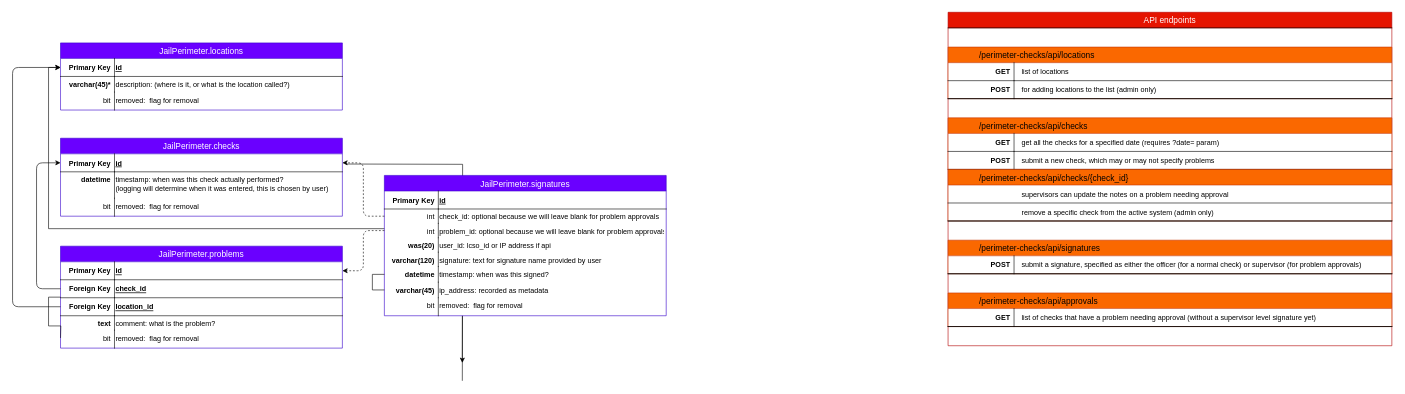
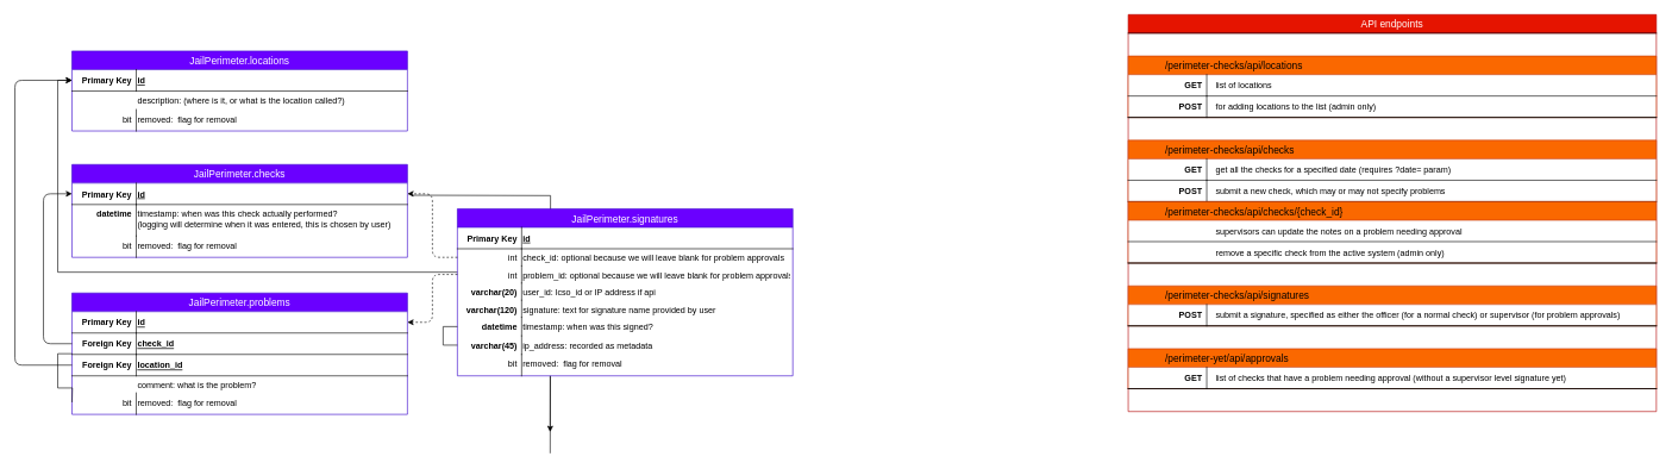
- <mxCell id="6" value="varchar(45)*" style="shape=partialRectangle;top=0;left=0;bottom=0;fillColor=none;align=right;verticalAlign=top;spacingLeft=4;spacingRight=4;overflow=hidden;rotatable=0;points=[];portConstraint=eastwest;part=1;fontSize=12;fontColor=#000000;fontStyle=1" parent="5" vertex="1" connectable="0"><mxGeometry width="90" height="26" as="geometry" /></mxCell>
- <mxCell id="51" value="was(20)" style="shape=partialRectangle;top=0;left=0;bottom=0;fillColor=none;align=right;verticalAlign=top;spacingLeft=4;spacingRight=4;overflow=hidden;rotatable=0;points=[];portConstraint=eastwest;part=1;fontSize=12;fontColor=#000000;fontStyle=1" parent="50" vertex="1" connectable="0"><mxGeometry width="90" height="24" as="geometry" /></mxCell>
+ <mxCell id="51" value="varchar(20)" style="shape=partialRectangle;top=0;left=0;bottom=0;fillColor=none;align=right;verticalAlign=top;spacingLeft=4;spacingRight=4;overflow=hidden;rotatable=0;points=[];portConstraint=eastwest;part=1;fontSize=12;fontColor=#000000;fontStyle=1" parent="50" vertex="1" connectable="0"><mxGeometry width="90" height="24" as="geometry" /></mxCell>
- <mxCell id="30" value="/perimeter-checks/api/approvals" style="swimlane;fontStyle=0;childLayout=stackLayout;horizontal=1;startSize=26;fillColor=#fa6800;horizontalStack=0;resizeParent=1;resizeParentMax=0;resizeLast=0;collapsible=1;marginBottom=0;swimlaneFillColor=#ffffff;align=left;fontSize=14;strokeColor=#C73500;spacingLeft=50;fontColor=#000000;" parent="9" vertex="1"><mxGeometry y="468" width="740" height="56" as="geometry"><mxRectangle y="172" width="740" height="26" as="alternateBounds" /></mxGeometry></mxCell>
+ <mxCell id="30" value="/perimeter-yet/api/approvals" style="swimlane;fontStyle=0;childLayout=stackLayout;horizontal=1;startSize=26;fillColor=#fa6800;horizontalStack=0;resizeParent=1;resizeParentMax=0;resizeLast=0;collapsible=1;marginBottom=0;swimlaneFillColor=#ffffff;align=left;fontSize=14;strokeColor=#C73500;spacingLeft=50;fontColor=#000000;" parent="9" vertex="1"><mxGeometry y="468" width="740" height="56" as="geometry"><mxRectangle y="172" width="740" height="26" as="alternateBounds" /></mxGeometry></mxCell>
- <mxCell id="69" value="text" style="shape=partialRectangle;top=0;left=0;bottom=0;fillColor=none;align=right;verticalAlign=top;spacingLeft=4;spacingRight=4;overflow=hidden;rotatable=0;points=[];portConstraint=eastwest;part=1;fontSize=12;fontColor=#000000;fontStyle=1" parent="68" vertex="1" connectable="0"><mxGeometry width="90" height="24" as="geometry" /></mxCell>
